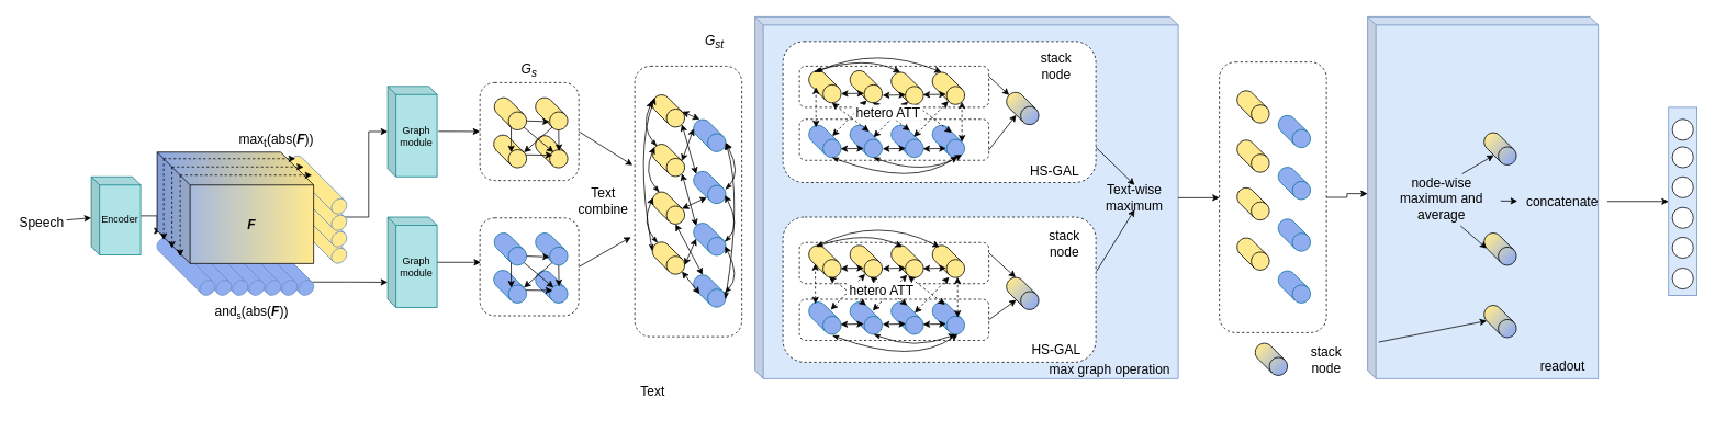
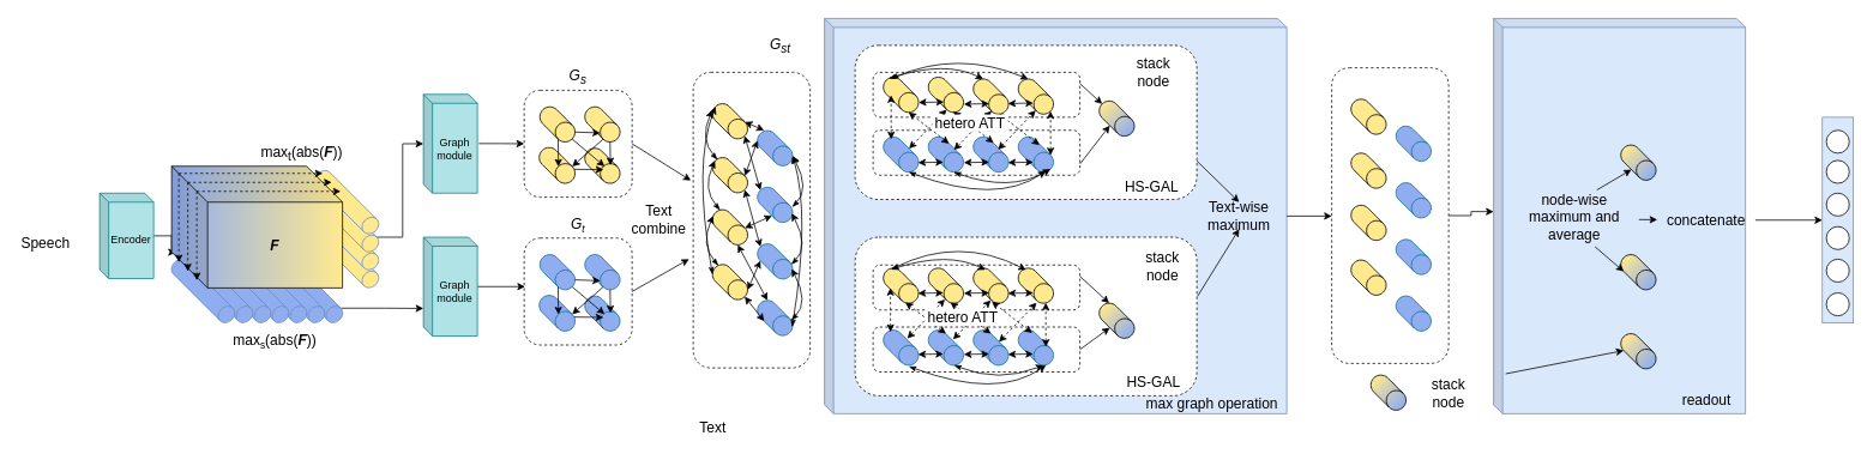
+ <mxCell id="37" value="&lt;i&gt;G&lt;span style=&quot;font-size: 13.333px&quot;&gt;&lt;sub&gt;t&lt;/sub&gt;&lt;/span&gt;&lt;/i&gt;" style="text;html=1;strokeColor=none;fillColor=none;align=center;verticalAlign=middle;whiteSpace=wrap;rounded=0;fontSize=16;" vertex="1" parent="1"><mxGeometry x="612.03" y="234.5" width="60" height="30" as="geometry" /></mxCell>
- <mxCell id="184" value="" style="edgeStyle=none;rounded=0;orthogonalLoop=1;jettySize=auto;html=1;fontSize=16;startArrow=none;startFill=0;endArrow=classic;endFill=1;" edge="1" parent="1" source="185" target="14"><mxGeometry relative="1" as="geometry" /></mxCell>
- <mxCell id="35" value="and&lt;span style=&quot;font-size: 13.333px&quot;&gt;&lt;sub&gt;s&lt;/sub&gt;&lt;/span&gt;(abs(&lt;i&gt;&lt;b&gt;F&lt;/b&gt;&lt;/i&gt;))" style="text;html=1;strokeColor=none;fillColor=none;align=center;verticalAlign=middle;whiteSpace=wrap;rounded=0;fontSize=16;" vertex="1" parent="1"><mxGeometry x="250" y="363.5" width="110" height="30" as="geometry" /></mxCell>
+ <mxCell id="35" value="max&lt;span style=&quot;font-size: 13.333px&quot;&gt;&lt;sub&gt;s&lt;/sub&gt;&lt;/span&gt;(abs(&lt;i&gt;&lt;b&gt;F&lt;/b&gt;&lt;/i&gt;))" style="text;html=1;strokeColor=none;fillColor=none;align=center;verticalAlign=middle;whiteSpace=wrap;rounded=0;fontSize=16;" vertex="1" parent="1"><mxGeometry x="250" y="363.5" width="110" height="30" as="geometry" /></mxCell>
